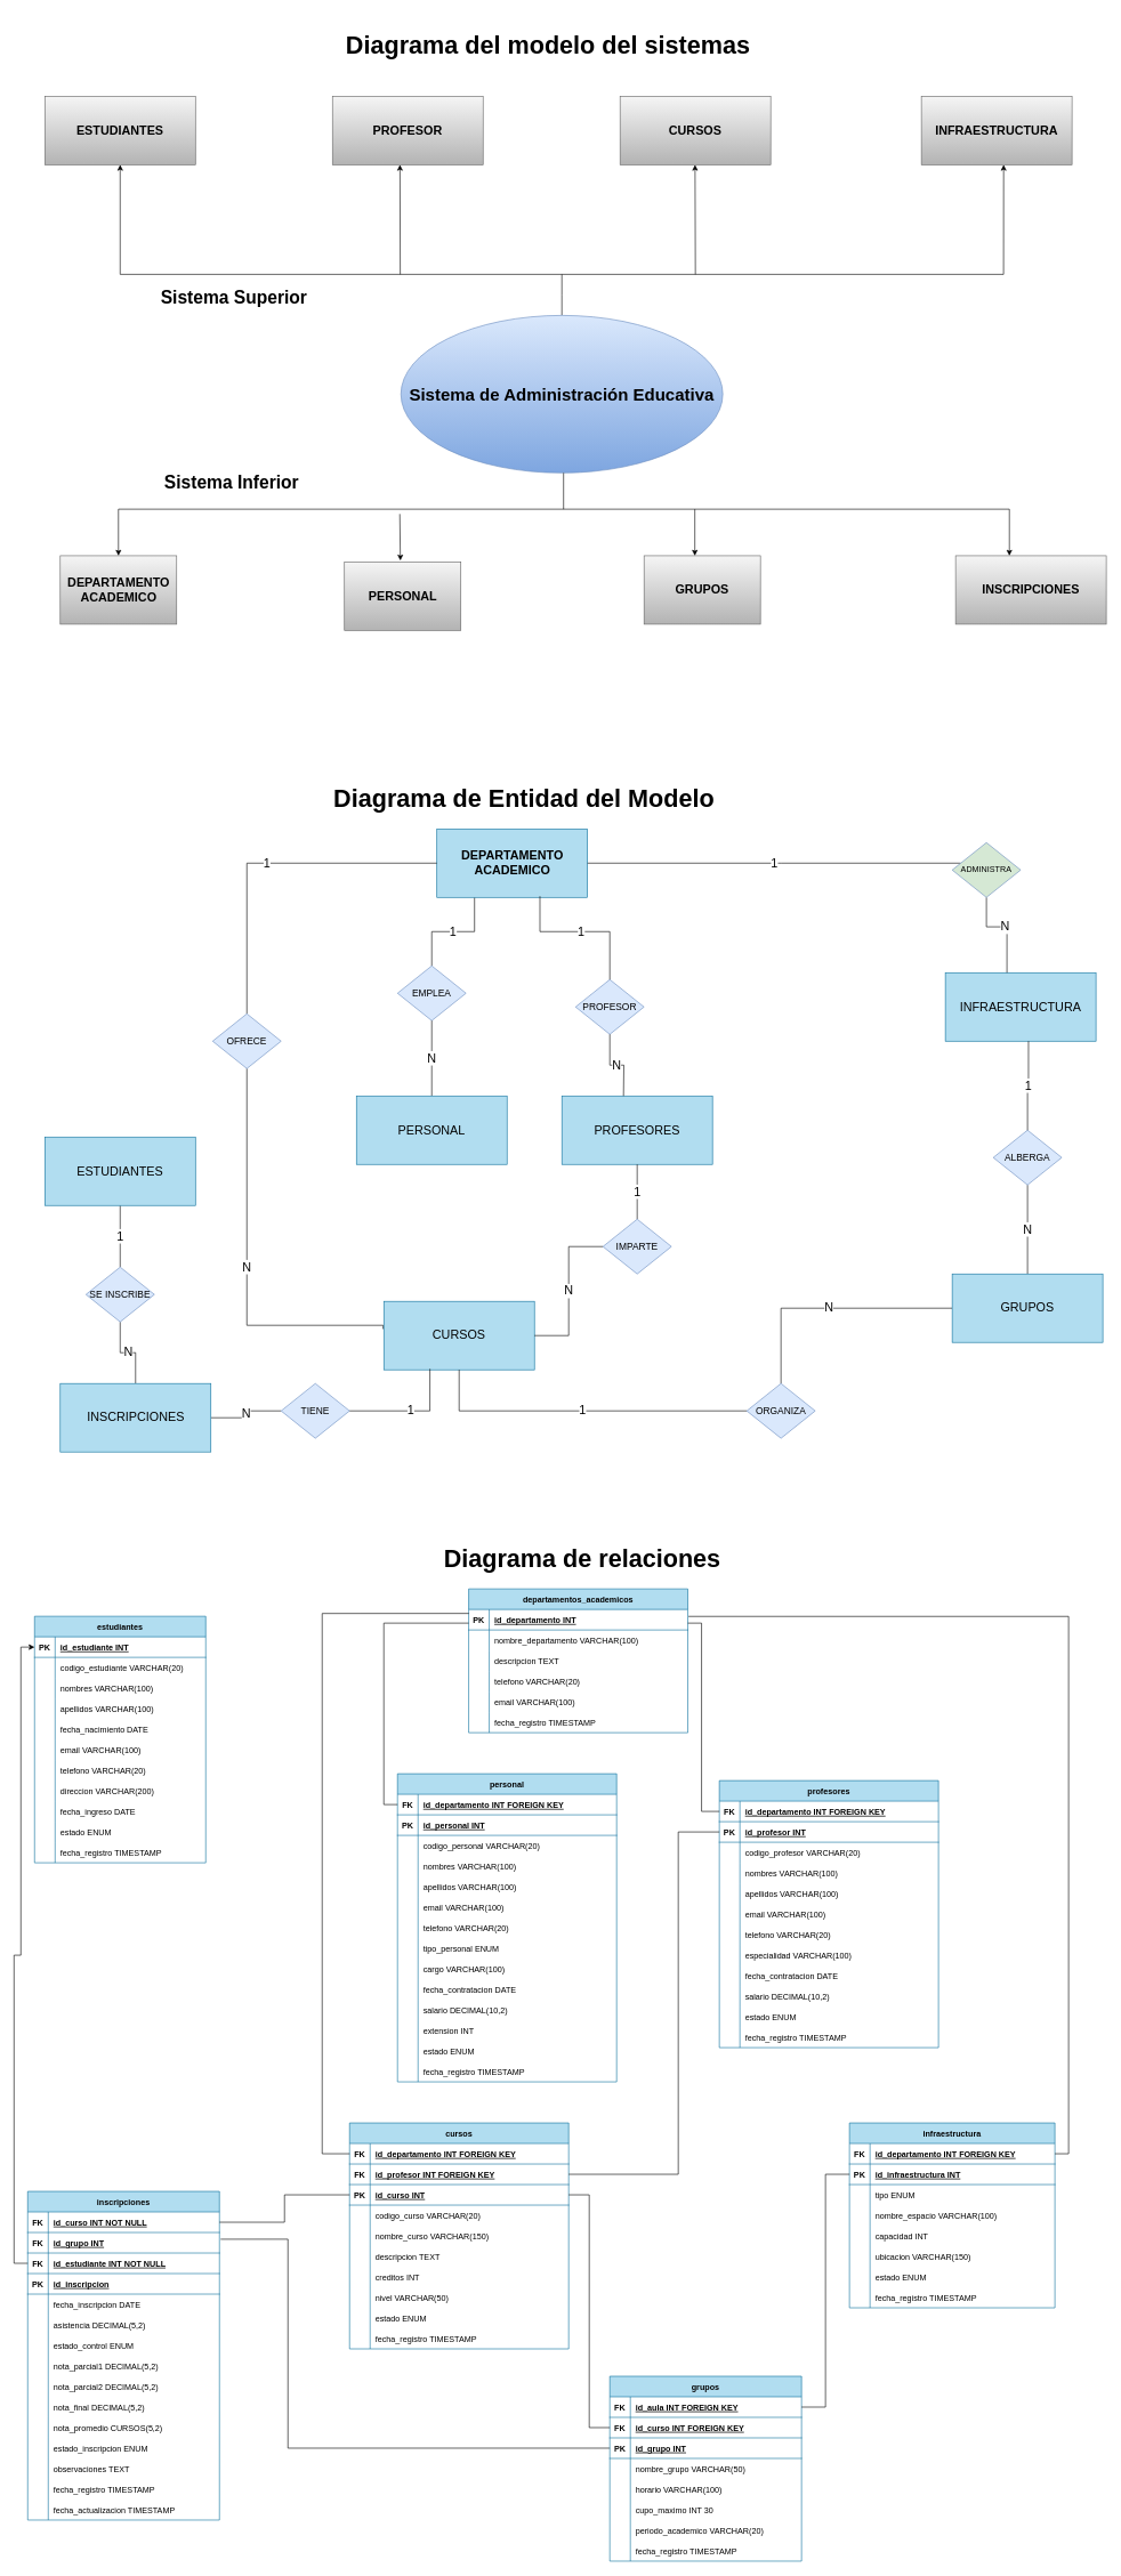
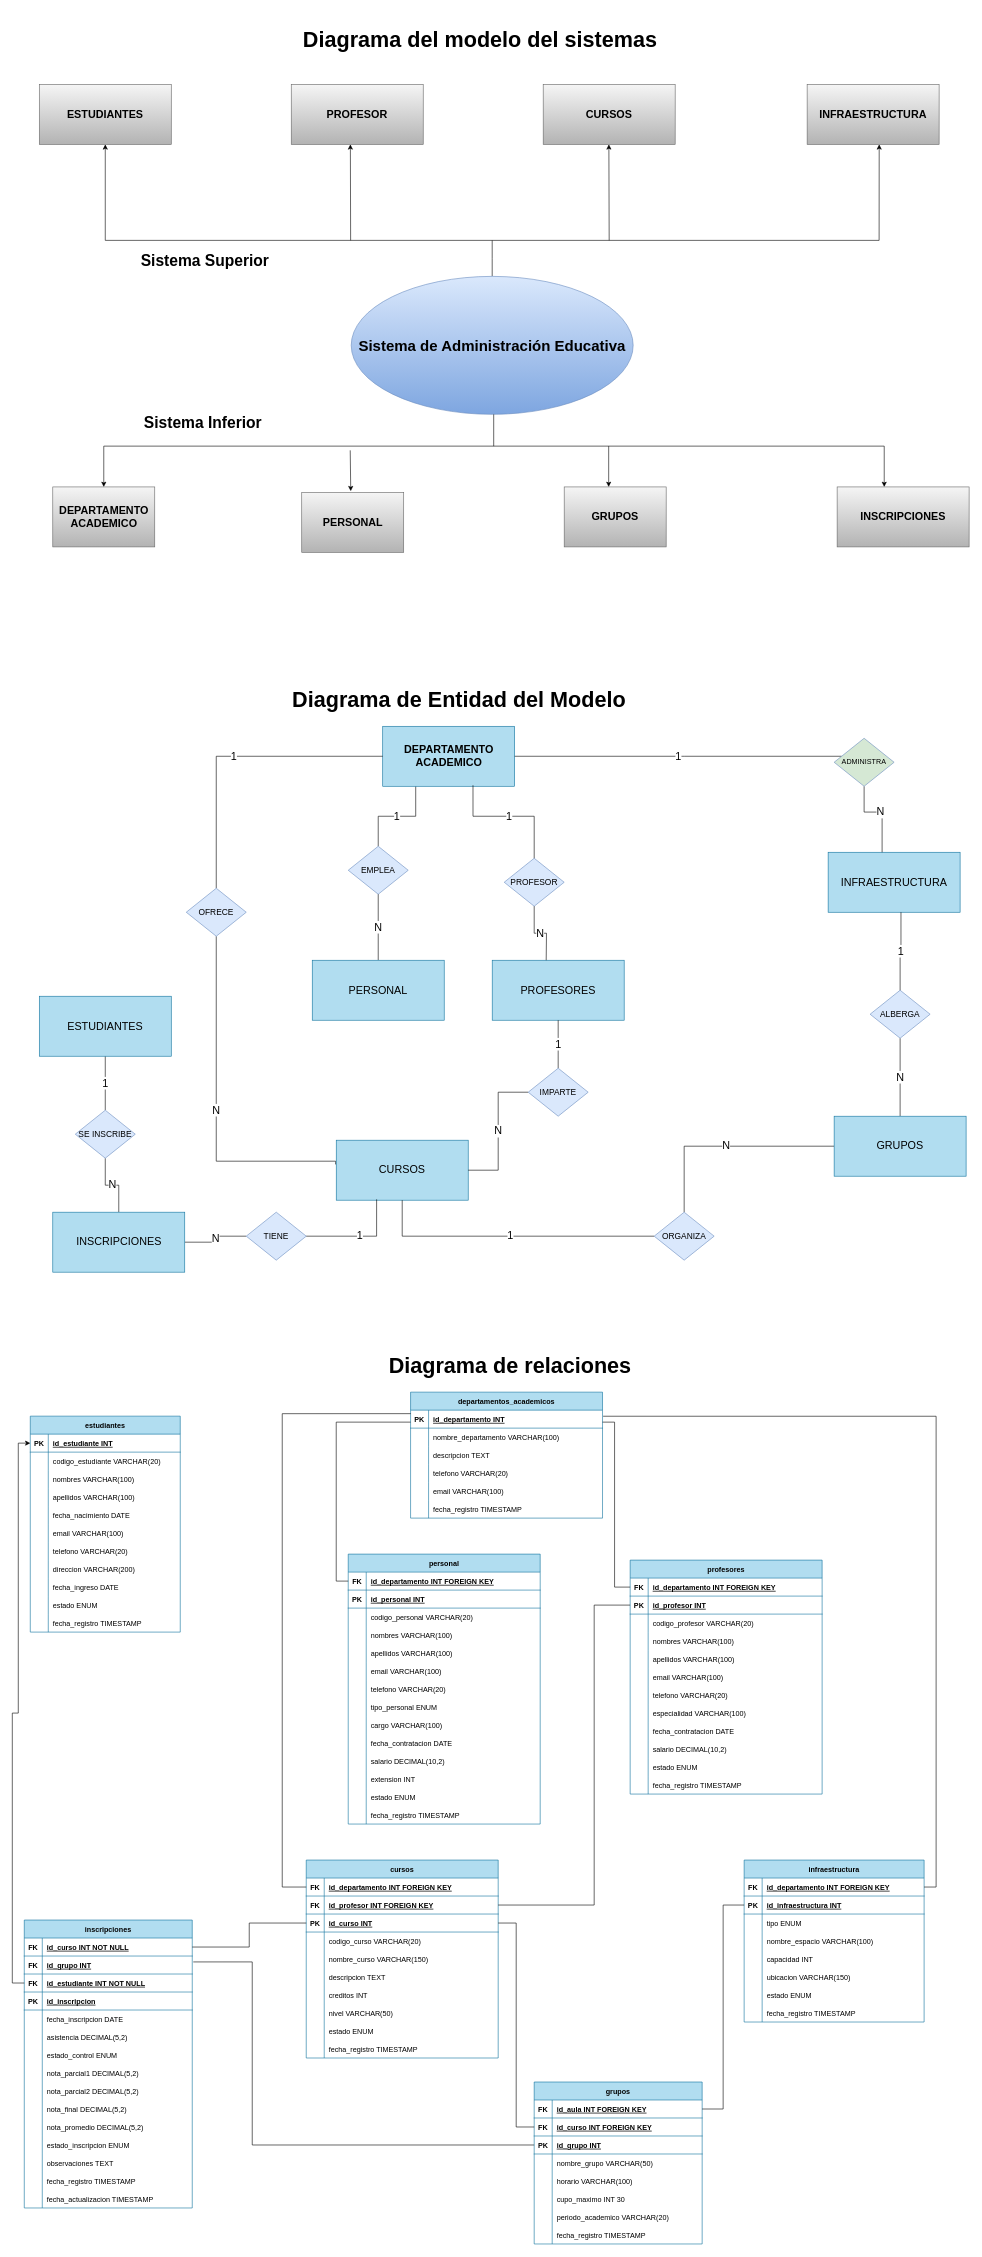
- <mxCell id="291" value="nota_promedio CURSOS(5,2)" style="shape=partialRectangle;overflow=hidden;connectable=0;fillColor=none;align=left;strokeColor=inherit;top=0;left=0;bottom=0;right=0;spacingLeft=6;" vertex="1" parent="289"><mxGeometry x="30" width="250" height="30" as="geometry"><mxRectangle width="250" height="30" as="alternateBounds" /></mxGeometry></mxCell>
+ <mxCell id="291" value="nota_promedio DECIMAL(5,2)" style="shape=partialRectangle;overflow=hidden;connectable=0;fillColor=none;align=left;strokeColor=inherit;top=0;left=0;bottom=0;right=0;spacingLeft=6;" vertex="1" parent="289"><mxGeometry x="30" width="250" height="30" as="geometry"><mxRectangle width="250" height="30" as="alternateBounds" /></mxGeometry></mxCell>
